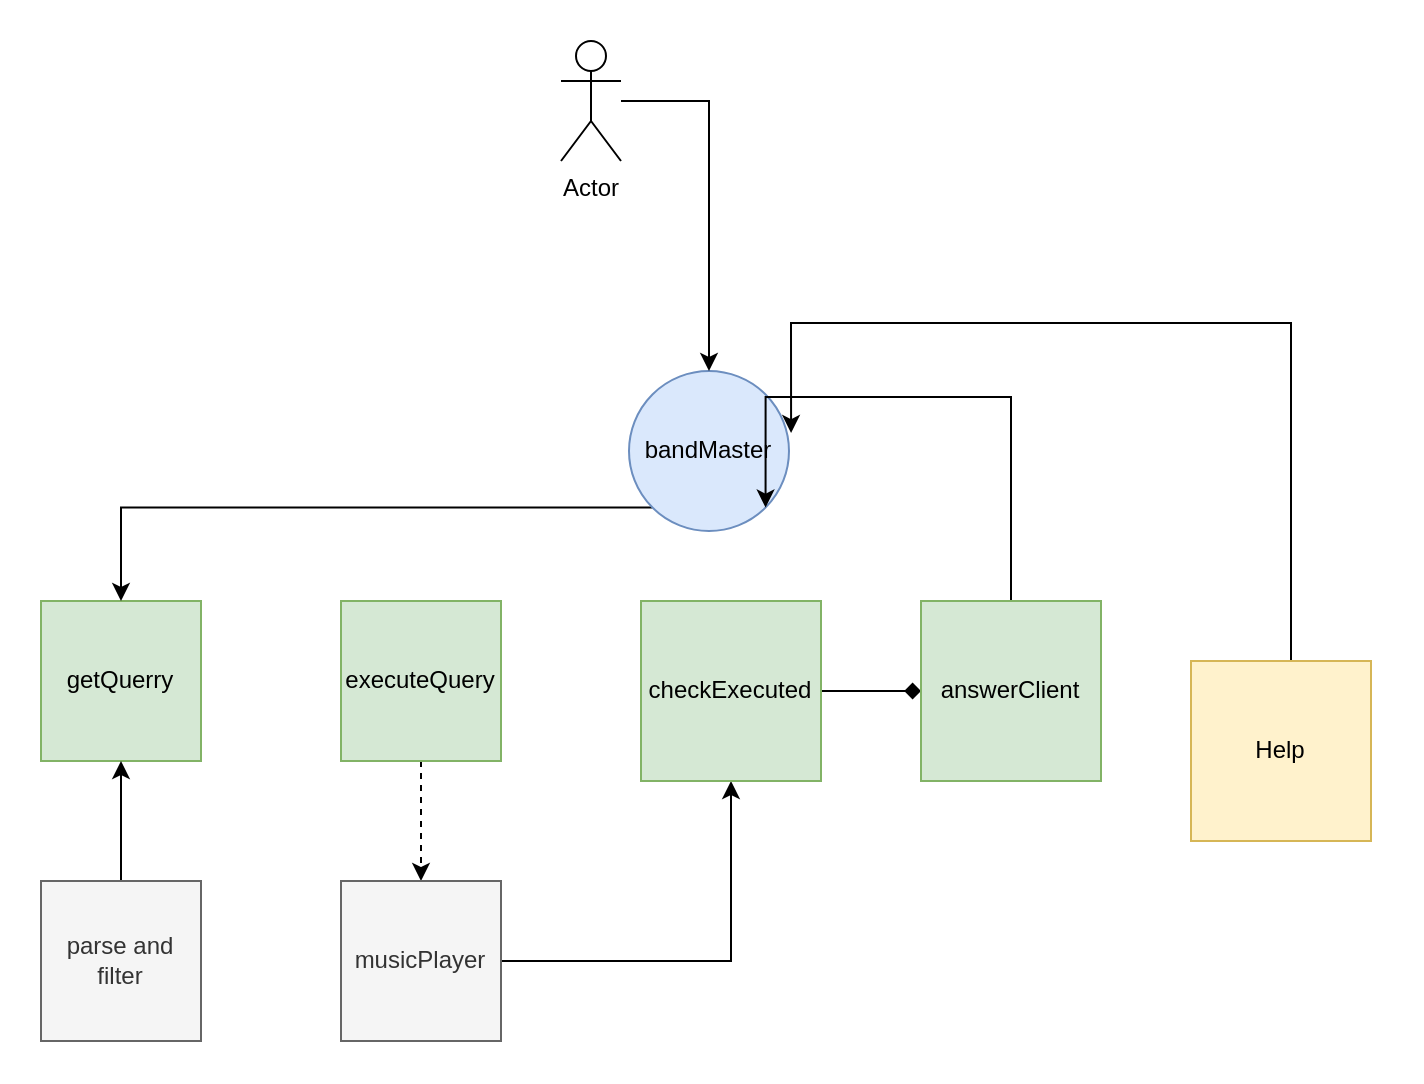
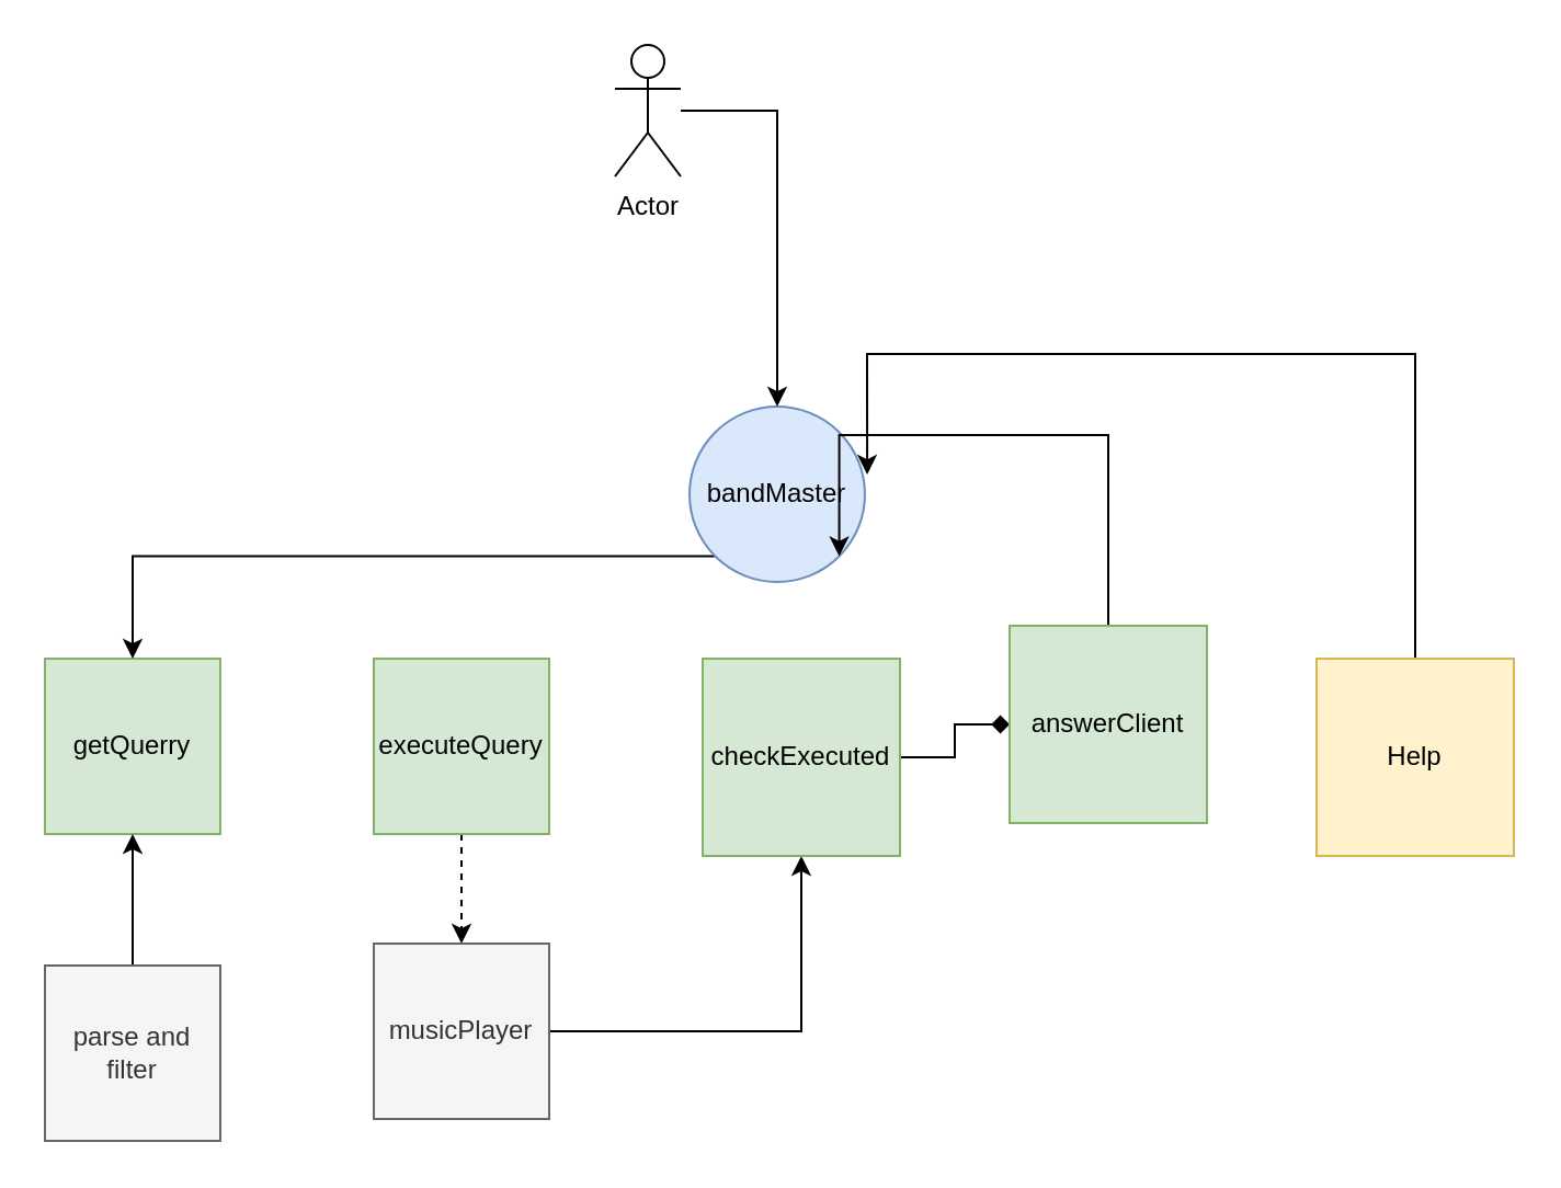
- <mxCell id="12" value="answerClient" style="whiteSpace=wrap;html=1;aspect=fixed;fillColor=#d5e8d4;strokeColor=#82b366;" vertex="1" parent="1"><mxGeometry x="460" y="300" width="90" height="90" as="geometry" /></mxCell>
+ <mxCell id="12" value="answerClient" style="whiteSpace=wrap;html=1;aspect=fixed;fillColor=#d5e8d4;strokeColor=#82b366;" vertex="1" parent="1"><mxGeometry x="460" y="285" width="90" height="90" as="geometry" /></mxCell>
- <mxCell id="14" value="Help" style="whiteSpace=wrap;html=1;aspect=fixed;fillColor=#fff2cc;strokeColor=#d6b656;" vertex="1" parent="1"><mxGeometry x="595" y="330" width="90" height="90" as="geometry" /></mxCell>
+ <mxCell id="14" value="Help" style="whiteSpace=wrap;html=1;aspect=fixed;fillColor=#fff2cc;strokeColor=#d6b656;" vertex="1" parent="1"><mxGeometry x="600" y="300" width="90" height="90" as="geometry" /></mxCell>
- <mxCell id="8" value="musicPlayer" style="whiteSpace=wrap;html=1;aspect=fixed;fillColor=#f5f5f5;strokeColor=#666666;fontColor=#333333;" vertex="1" parent="1"><mxGeometry x="170" y="440" width="80" height="80" as="geometry" /></mxCell>
+ <mxCell id="8" value="musicPlayer" style="whiteSpace=wrap;html=1;aspect=fixed;fillColor=#f5f5f5;strokeColor=#666666;fontColor=#333333;" vertex="1" parent="1"><mxGeometry x="170" y="430" width="80" height="80" as="geometry" /></mxCell>
